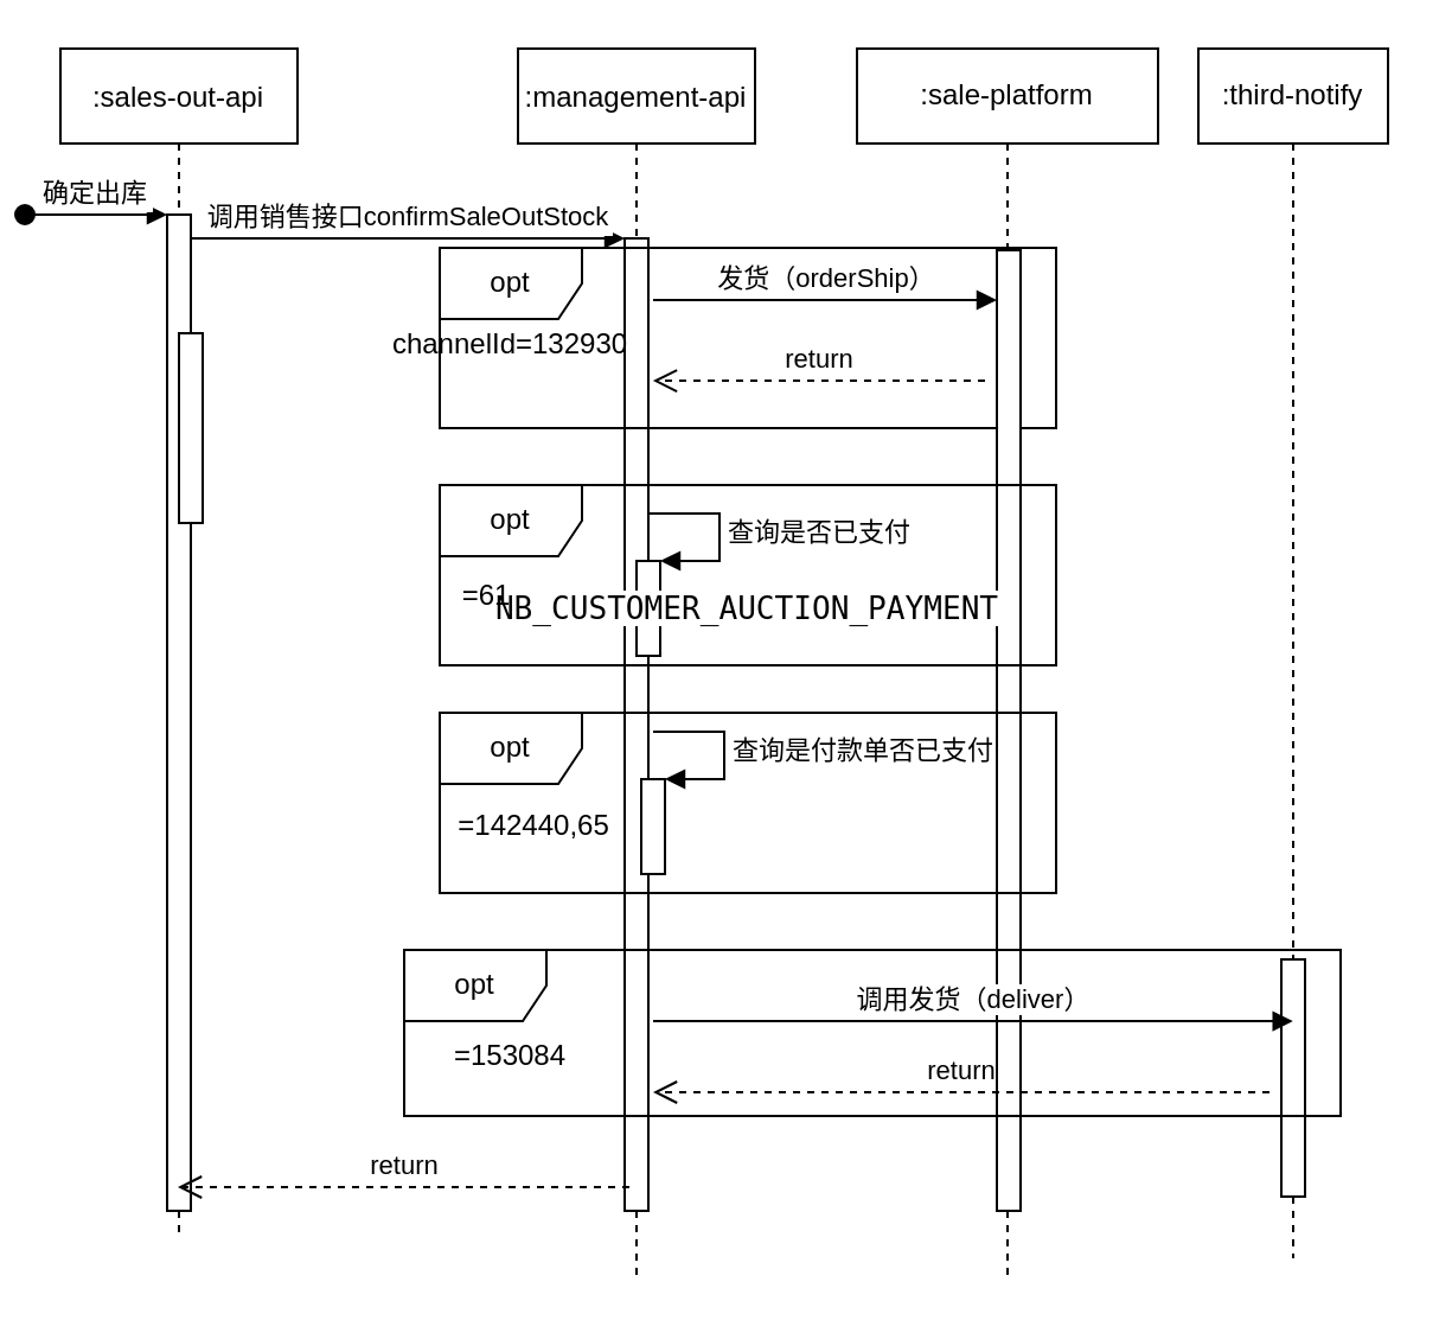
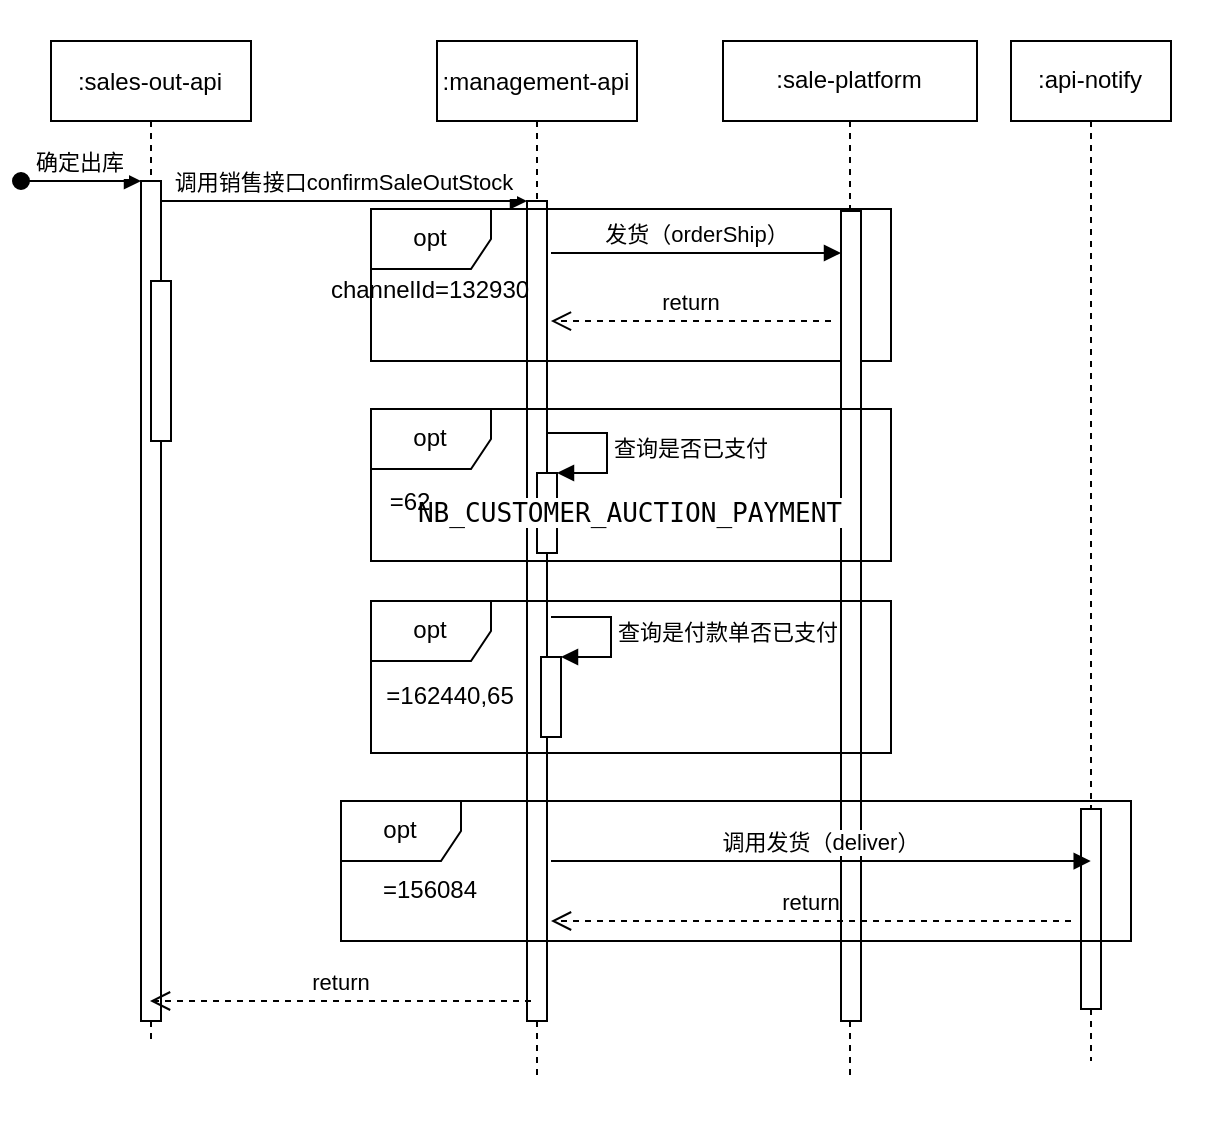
- <mxCell id="24" value=":third-notify" style="shape=umlLifeline;perimeter=lifelinePerimeter;whiteSpace=wrap;html=1;container=1;collapsible=0;recursiveResize=0;outlineConnect=0;" vertex="1" parent="1"><mxGeometry x="500" y="20" width="80" height="510" as="geometry" /></mxCell>
+ <mxCell id="24" value=":api-notify" style="shape=umlLifeline;perimeter=lifelinePerimeter;whiteSpace=wrap;html=1;container=1;collapsible=0;recursiveResize=0;outlineConnect=0;" vertex="1" parent="1"><mxGeometry x="500" y="20" width="80" height="510" as="geometry" /></mxCell>
- <mxCell id="19" value="=61" style="text;html=1;strokeColor=none;fillColor=none;align=center;verticalAlign=middle;whiteSpace=wrap;rounded=0;" vertex="1" parent="1"><mxGeometry x="170" y="236" width="60" height="30" as="geometry" /></mxCell>
+ <mxCell id="19" value="=62" style="text;html=1;strokeColor=none;fillColor=none;align=center;verticalAlign=middle;whiteSpace=wrap;rounded=0;" vertex="1" parent="1"><mxGeometry x="170" y="236" width="60" height="30" as="geometry" /></mxCell>
- <mxCell id="23" value="=142440,65" style="text;html=1;strokeColor=none;fillColor=none;align=center;verticalAlign=middle;whiteSpace=wrap;rounded=0;" vertex="1" parent="1"><mxGeometry x="190" y="333" width="60" height="30" as="geometry" /></mxCell>
+ <mxCell id="23" value="=162440,65" style="text;html=1;strokeColor=none;fillColor=none;align=center;verticalAlign=middle;whiteSpace=wrap;rounded=0;" vertex="1" parent="1"><mxGeometry x="190" y="333" width="60" height="30" as="geometry" /></mxCell>
- <mxCell id="30" value="=153084" style="text;html=1;strokeColor=none;fillColor=none;align=center;verticalAlign=middle;whiteSpace=wrap;rounded=0;" vertex="1" parent="1"><mxGeometry x="180" y="430" width="60" height="30" as="geometry" /></mxCell>
+ <mxCell id="30" value="=156084" style="text;html=1;strokeColor=none;fillColor=none;align=center;verticalAlign=middle;whiteSpace=wrap;rounded=0;" vertex="1" parent="1"><mxGeometry x="180" y="430" width="60" height="30" as="geometry" /></mxCell>
